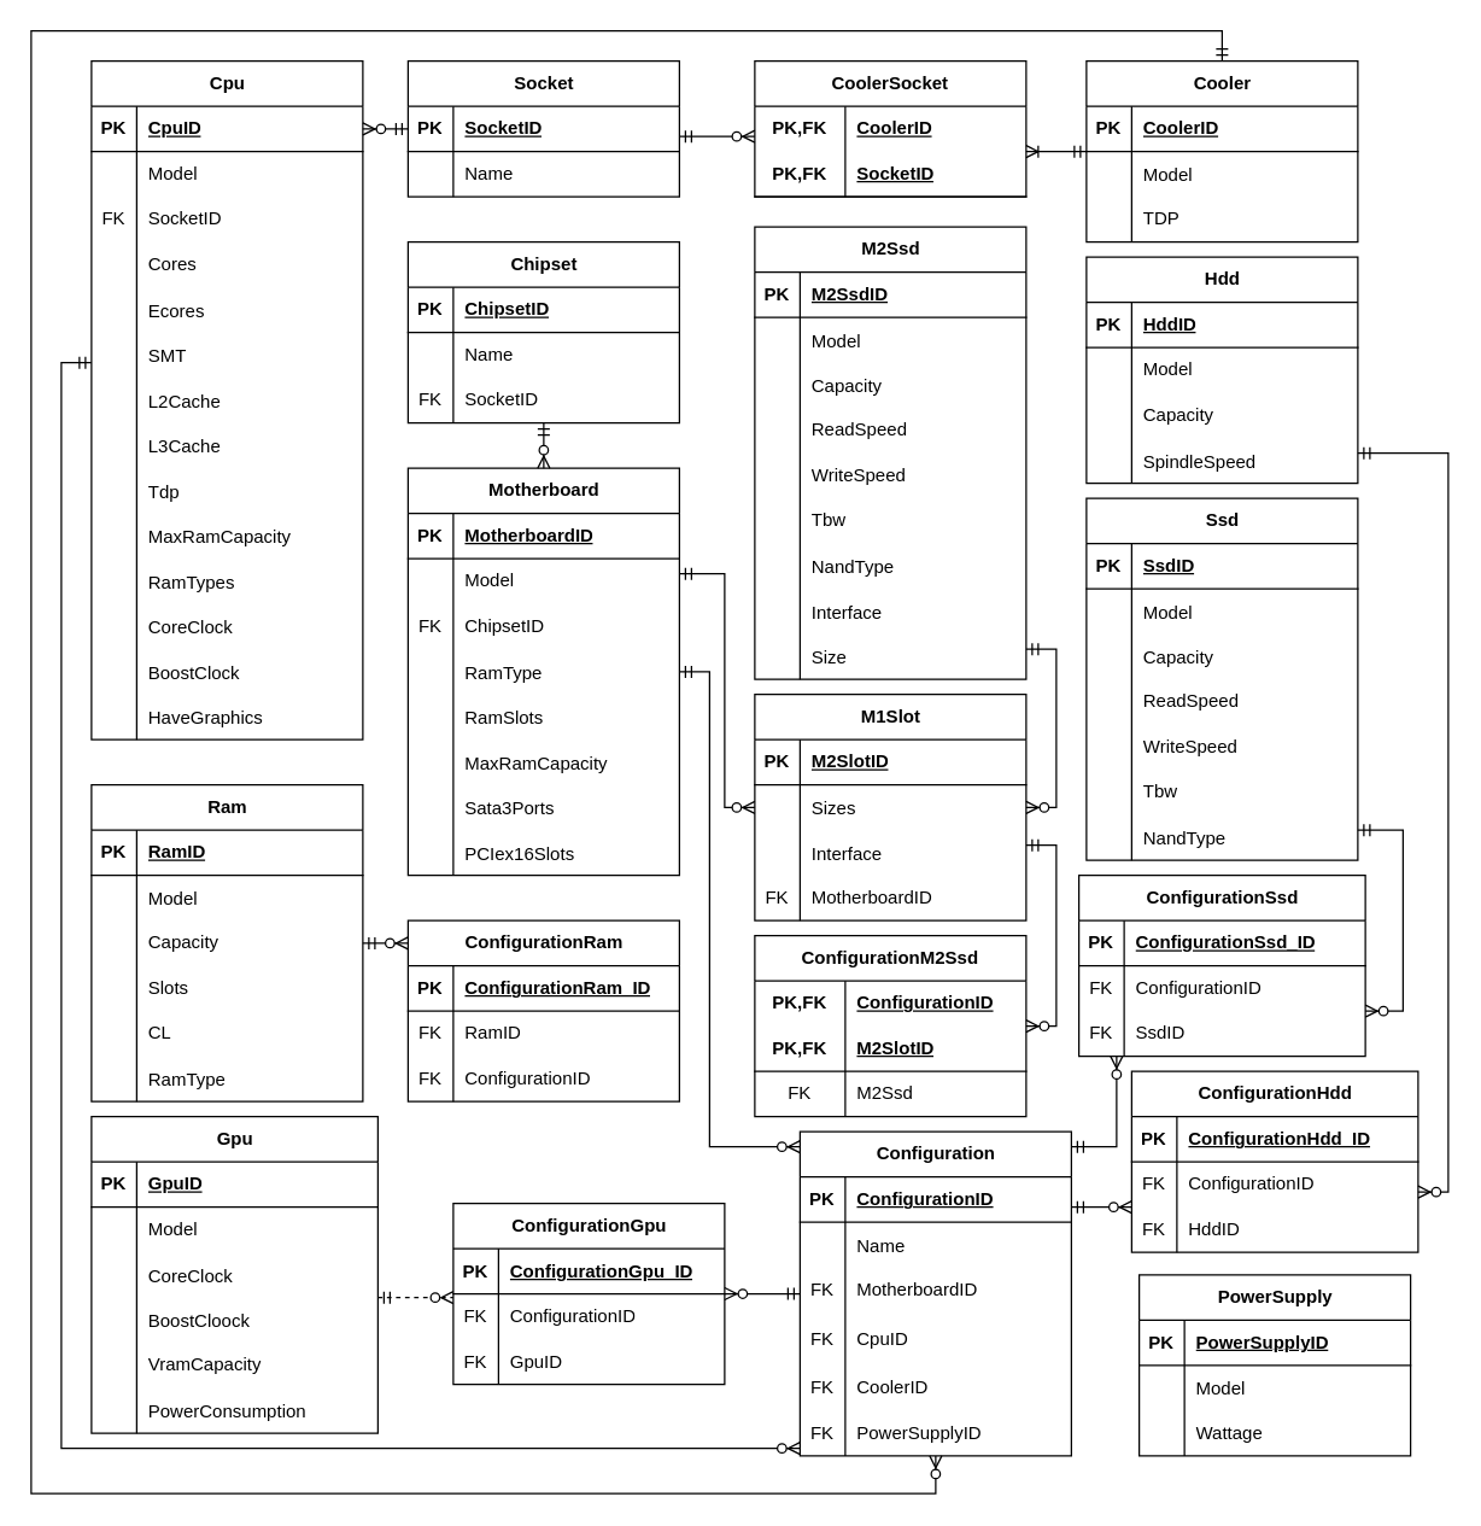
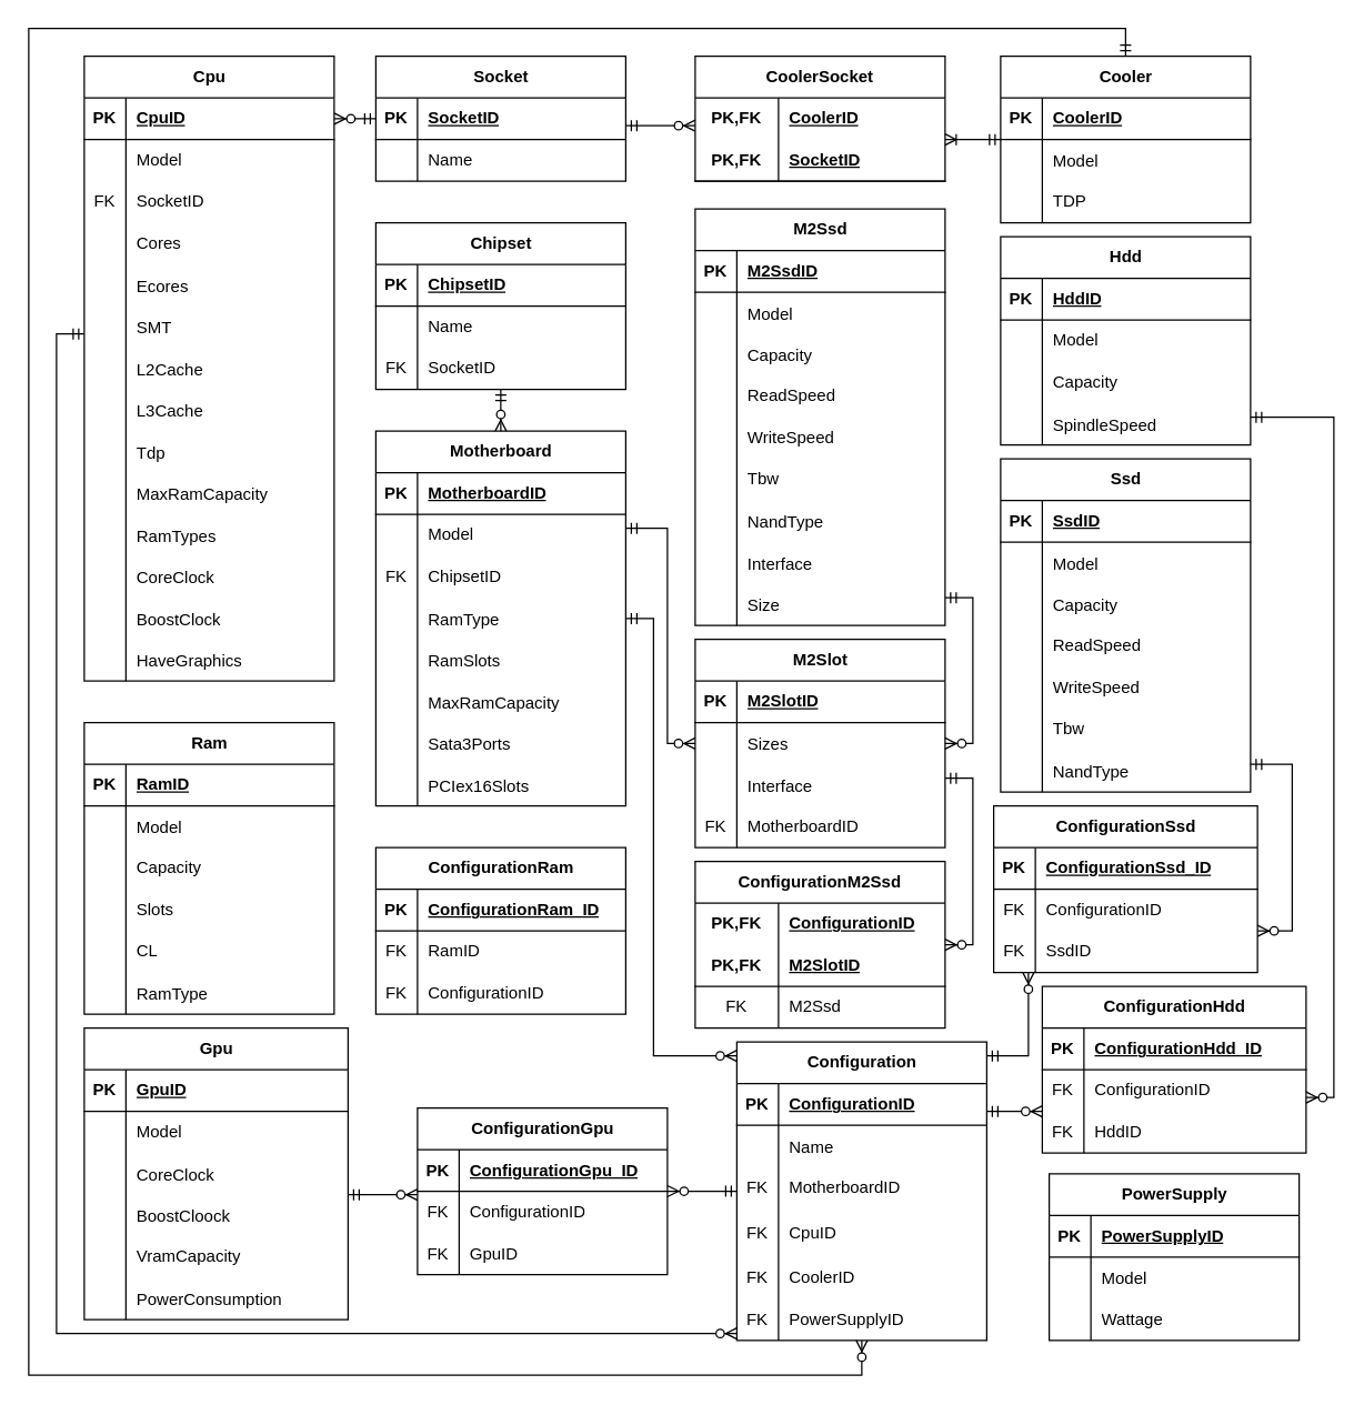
- <mxCell id="265" value="M1Slot" style="shape=table;startSize=30;container=1;collapsible=1;childLayout=tableLayout;fixedRows=1;rowLines=0;fontStyle=1;align=center;resizeLast=1;html=1;" parent="1" vertex="1"><mxGeometry x="500" y="460" width="180" height="150" as="geometry" /></mxCell>
+ <mxCell id="265" value="M2Slot" style="shape=table;startSize=30;container=1;collapsible=1;childLayout=tableLayout;fixedRows=1;rowLines=0;fontStyle=1;align=center;resizeLast=1;html=1;" parent="1" vertex="1"><mxGeometry x="500" y="460" width="180" height="150" as="geometry" /></mxCell>
- <mxCell id="313" value="" style="edgeStyle=orthogonalEdgeStyle;fontSize=12;html=1;endArrow=ERzeroToMany;startArrow=ERmandOne;rounded=0;" edge="1" parent="1" source="70" target="225"><mxGeometry width="100" height="100" relative="1" as="geometry"><mxPoint x="460" y="100" as="sourcePoint" /><mxPoint x="510" y="100" as="targetPoint" /><Array as="points"><mxPoint x="270" y="650" /><mxPoint x="270" y="650" /></Array></mxGeometry></mxCell>
- <mxCell id="289" value="" style="edgeStyle=orthogonalEdgeStyle;fontSize=12;html=1;endArrow=ERzeroToMany;startArrow=ERmandOne;rounded=0;dashed=1;" parent="1" source="177" target="235" edge="1"><mxGeometry width="100" height="100" relative="1" as="geometry"><mxPoint x="850" y="1260" as="sourcePoint" /><mxPoint x="950" y="1160" as="targetPoint" /><Array as="points"><mxPoint x="280" y="860" /><mxPoint x="280" y="860" /></Array></mxGeometry></mxCell>
+ <mxCell id="289" value="" style="edgeStyle=orthogonalEdgeStyle;fontSize=12;html=1;endArrow=ERzeroToMany;startArrow=ERmandOne;rounded=0;" parent="1" source="177" target="235" edge="1"><mxGeometry width="100" height="100" relative="1" as="geometry"><mxPoint x="850" y="1260" as="sourcePoint" /><mxPoint x="950" y="1160" as="targetPoint" /><Array as="points"><mxPoint x="280" y="860" /><mxPoint x="280" y="860" /></Array></mxGeometry></mxCell>
